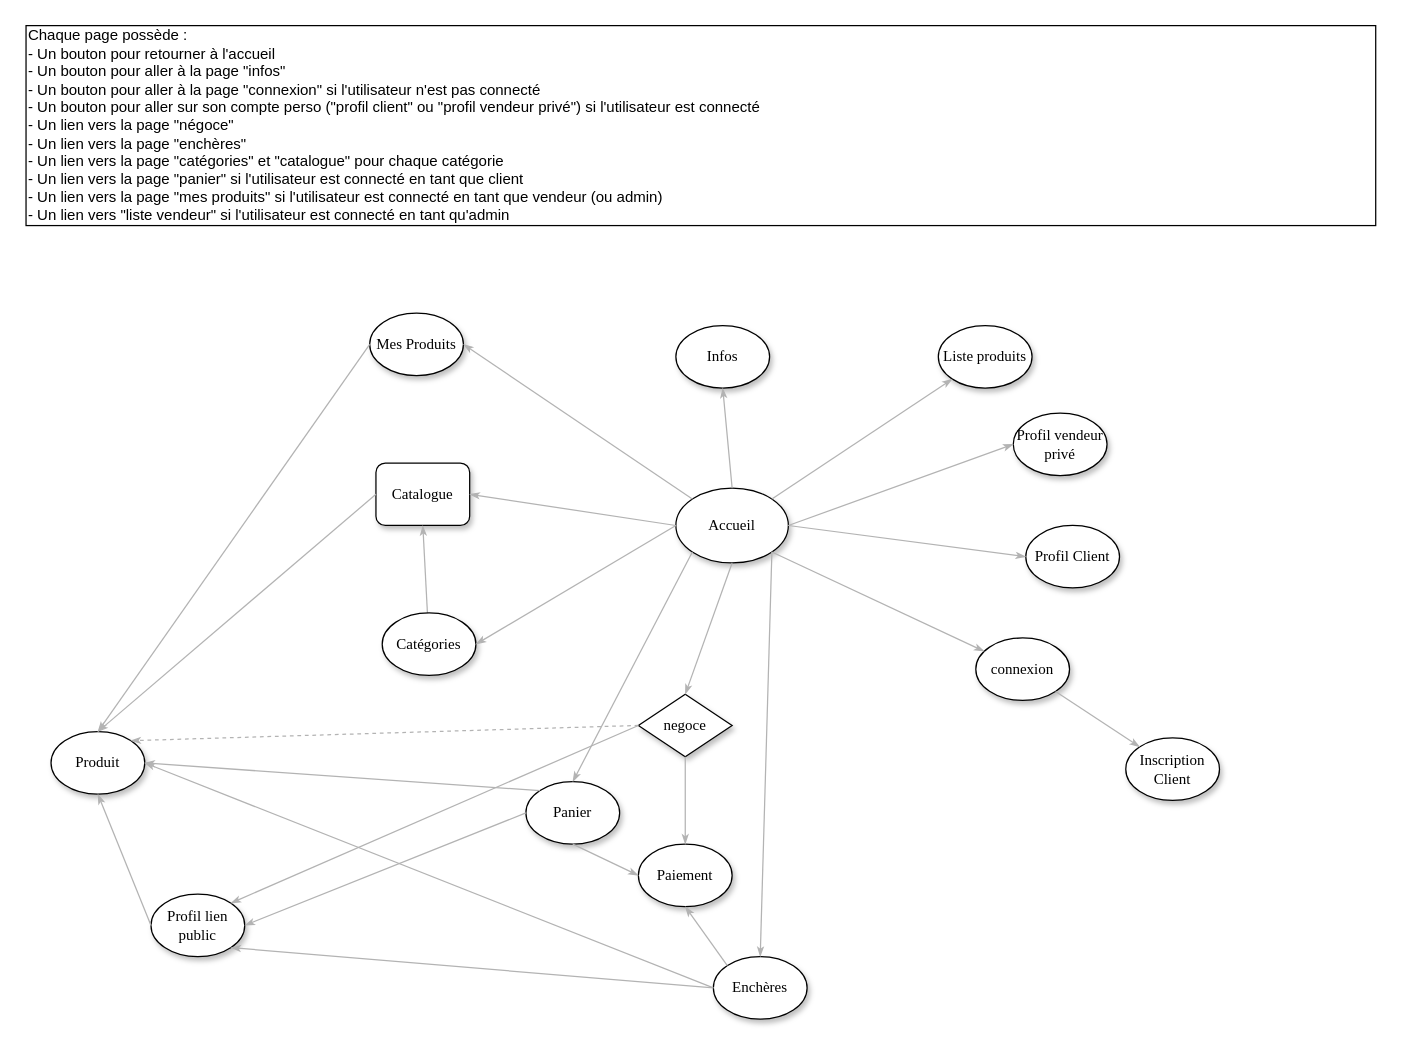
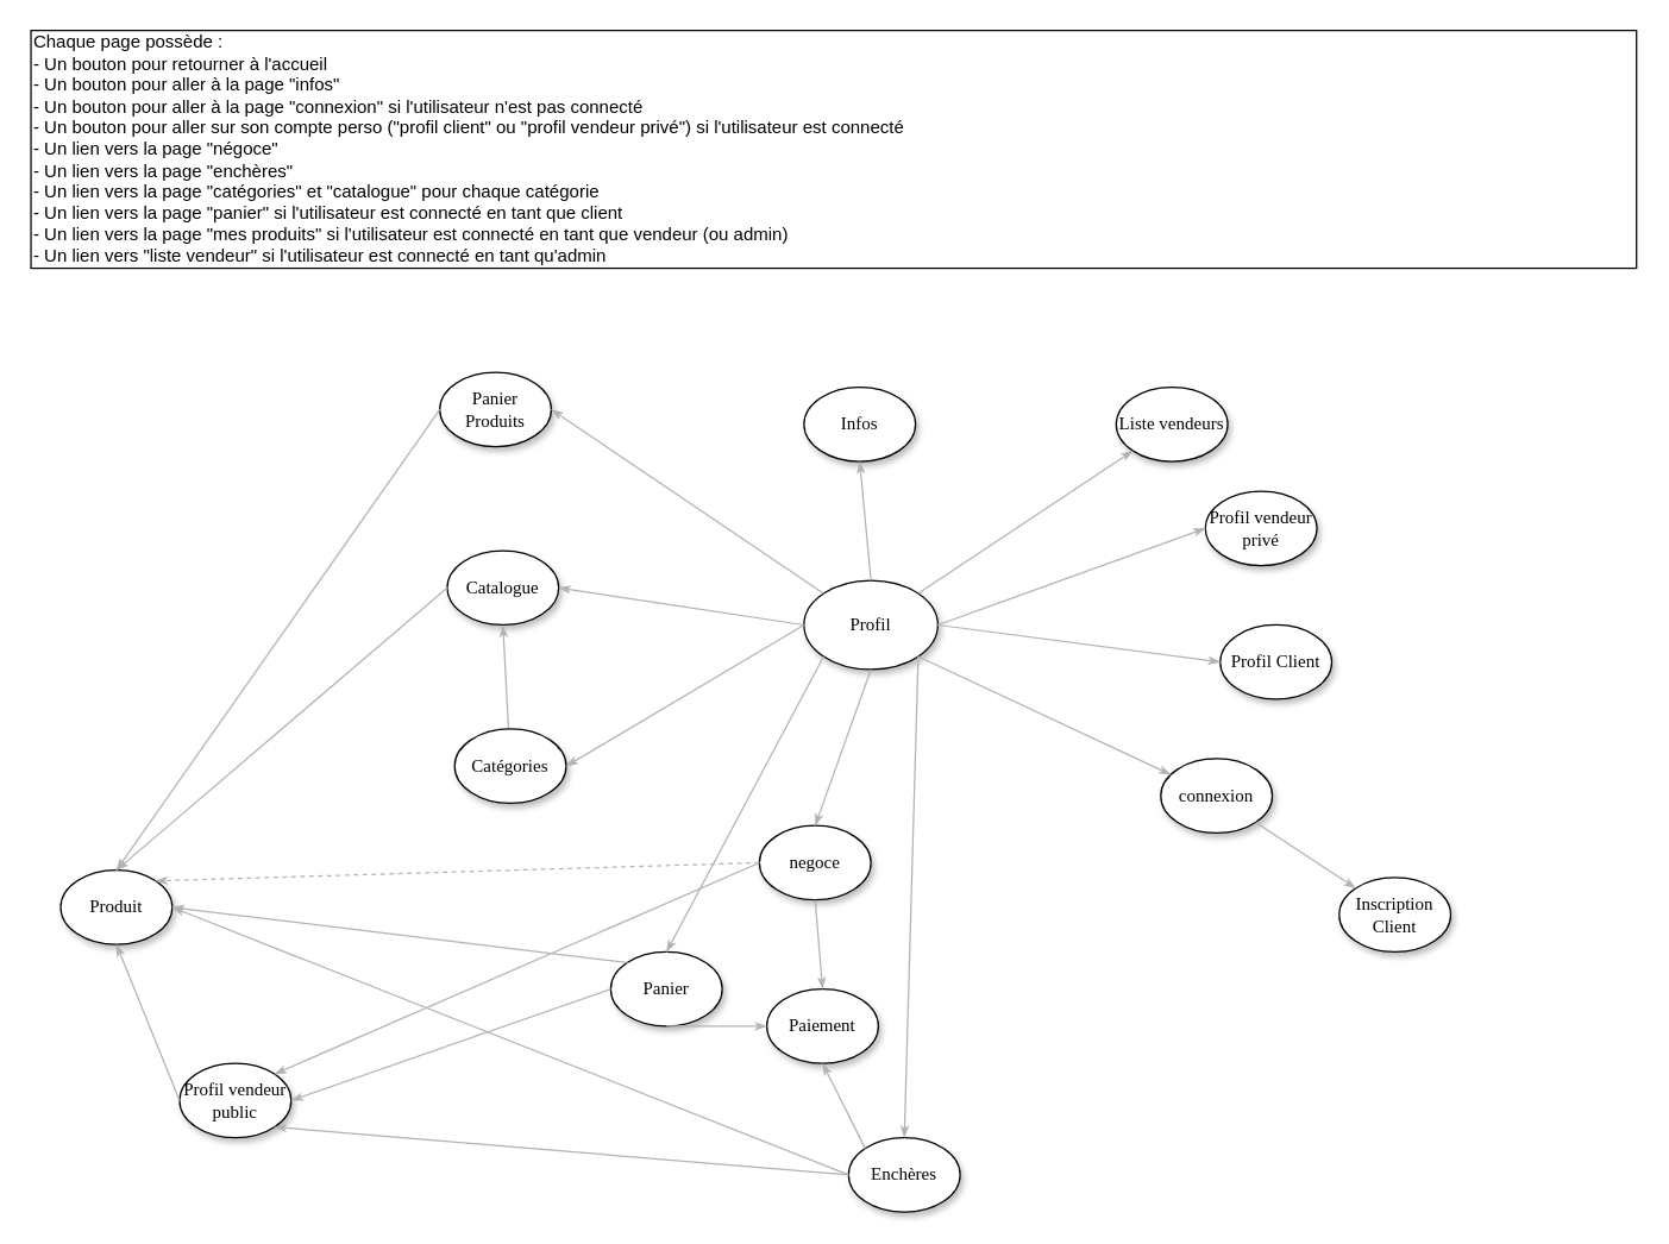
- <mxCell id="13" value="&lt;span&gt;Mes Produits&lt;/span&gt;" style="ellipse;whiteSpace=wrap;html=1;rounded=0;shadow=1;comic=0;labelBackgroundColor=none;strokeWidth=1;fontFamily=Verdana;fontSize=12;align=center;" vertex="1" parent="1"><mxGeometry x="295" y="250" width="75" height="50" as="geometry" /></mxCell>
+ <mxCell id="13" value="&lt;span&gt;Panier Produits&lt;/span&gt;" style="ellipse;whiteSpace=wrap;html=1;rounded=0;shadow=1;comic=0;labelBackgroundColor=none;strokeWidth=1;fontFamily=Verdana;fontSize=12;align=center;" vertex="1" parent="1"><mxGeometry x="295" y="250" width="75" height="50" as="geometry" /></mxCell>
- <mxCell id="12" value="&lt;span&gt;Liste produits&lt;/span&gt;" style="ellipse;whiteSpace=wrap;html=1;rounded=0;shadow=1;comic=0;labelBackgroundColor=none;strokeWidth=1;fontFamily=Verdana;fontSize=12;align=center;" vertex="1" parent="1"><mxGeometry x="750" y="260" width="75" height="50" as="geometry" /></mxCell>
+ <mxCell id="12" value="&lt;span&gt;Liste vendeurs&lt;/span&gt;" style="ellipse;whiteSpace=wrap;html=1;rounded=0;shadow=1;comic=0;labelBackgroundColor=none;strokeWidth=1;fontFamily=Verdana;fontSize=12;align=center;" vertex="1" parent="1"><mxGeometry x="750" y="260" width="75" height="50" as="geometry" /></mxCell>
- <mxCell id="3" value="&lt;span&gt;Catalogue&lt;/span&gt;" style="whiteSpace=wrap;html=1;shadow=1;comic=0;labelBackgroundColor=none;strokeWidth=1;fontFamily=Verdana;fontSize=12;align=center;rounded=1;" parent="1" vertex="1"><mxGeometry x="300" y="370" width="75" height="50" as="geometry" /></mxCell>
+ <mxCell id="3" value="&lt;span&gt;Catalogue&lt;/span&gt;" style="ellipse;whiteSpace=wrap;html=1;rounded=0;shadow=1;comic=0;labelBackgroundColor=none;strokeWidth=1;fontFamily=Verdana;fontSize=12;align=center;" parent="1" vertex="1"><mxGeometry x="300" y="370" width="75" height="50" as="geometry" /></mxCell>
- <mxCell id="2" value="Accueil" style="ellipse;whiteSpace=wrap;html=1;rounded=0;shadow=1;comic=0;labelBackgroundColor=none;strokeWidth=1;fontFamily=Verdana;fontSize=12;align=center;" parent="1" vertex="1"><mxGeometry x="540" y="390" width="90" height="60" as="geometry" /></mxCell>
+ <mxCell id="2" value="Profil" style="ellipse;whiteSpace=wrap;html=1;rounded=0;shadow=1;comic=0;labelBackgroundColor=none;strokeWidth=1;fontFamily=Verdana;fontSize=12;align=center;" parent="1" vertex="1"><mxGeometry x="540" y="390" width="90" height="60" as="geometry" /></mxCell>
- <mxCell id="5" value="&lt;span&gt;negoce&lt;/span&gt;" style="rhombus;whiteSpace=wrap;html=1;shadow=1;comic=0;labelBackgroundColor=none;strokeWidth=1;fontFamily=Verdana;fontSize=12;align=center;" parent="1" vertex="1"><mxGeometry x="510" y="555" width="75" height="50" as="geometry" /></mxCell>
+ <mxCell id="5" value="&lt;span&gt;negoce&lt;/span&gt;" style="ellipse;whiteSpace=wrap;html=1;rounded=0;shadow=1;comic=0;labelBackgroundColor=none;strokeWidth=1;fontFamily=Verdana;fontSize=12;align=center;" parent="1" vertex="1"><mxGeometry x="510" y="555" width="75" height="50" as="geometry" /></mxCell>
- <mxCell id="6" value="&lt;span&gt;Panier&lt;/span&gt;" style="ellipse;whiteSpace=wrap;html=1;rounded=0;shadow=1;comic=0;labelBackgroundColor=none;strokeWidth=1;fontFamily=Verdana;fontSize=12;align=center;" parent="1" vertex="1"><mxGeometry x="420" y="625" width="75" height="50" as="geometry" /></mxCell>
+ <mxCell id="6" value="&lt;span&gt;Panier&lt;/span&gt;" style="ellipse;whiteSpace=wrap;html=1;rounded=0;shadow=1;comic=0;labelBackgroundColor=none;strokeWidth=1;fontFamily=Verdana;fontSize=12;align=center;" parent="1" vertex="1"><mxGeometry x="410" y="640" width="75" height="50" as="geometry" /></mxCell>
- <mxCell id="14" value="&lt;span&gt;Paiement&lt;/span&gt;" style="ellipse;whiteSpace=wrap;html=1;rounded=0;shadow=1;comic=0;labelBackgroundColor=none;strokeWidth=1;fontFamily=Verdana;fontSize=12;align=center;" vertex="1" parent="1"><mxGeometry x="510" y="675" width="75" height="50" as="geometry" /></mxCell>
+ <mxCell id="14" value="&lt;span&gt;Paiement&lt;/span&gt;" style="ellipse;whiteSpace=wrap;html=1;rounded=0;shadow=1;comic=0;labelBackgroundColor=none;strokeWidth=1;fontFamily=Verdana;fontSize=12;align=center;" vertex="1" parent="1"><mxGeometry x="515" y="665" width="75" height="50" as="geometry" /></mxCell>
- <mxCell id="17" value="&lt;span&gt;Profil lien public&lt;/span&gt;" style="ellipse;whiteSpace=wrap;html=1;rounded=0;shadow=1;comic=0;labelBackgroundColor=none;strokeWidth=1;fontFamily=Verdana;fontSize=12;align=center;" vertex="1" parent="1"><mxGeometry x="120" y="715" width="75" height="50" as="geometry" /></mxCell>
+ <mxCell id="17" value="&lt;span&gt;Profil vendeur public&lt;/span&gt;" style="ellipse;whiteSpace=wrap;html=1;rounded=0;shadow=1;comic=0;labelBackgroundColor=none;strokeWidth=1;fontFamily=Verdana;fontSize=12;align=center;" vertex="1" parent="1"><mxGeometry x="120" y="715" width="75" height="50" as="geometry" /></mxCell>
